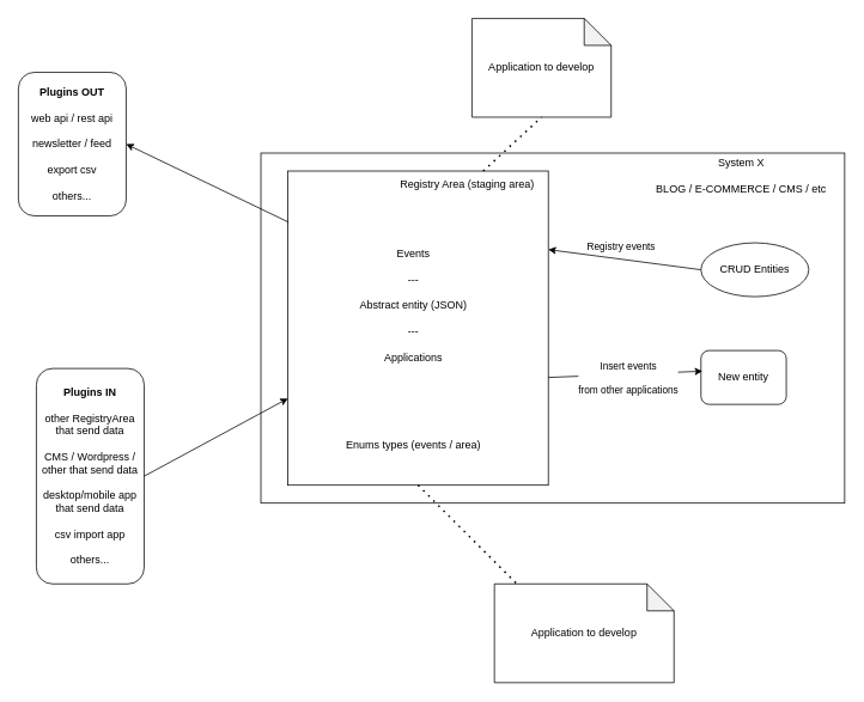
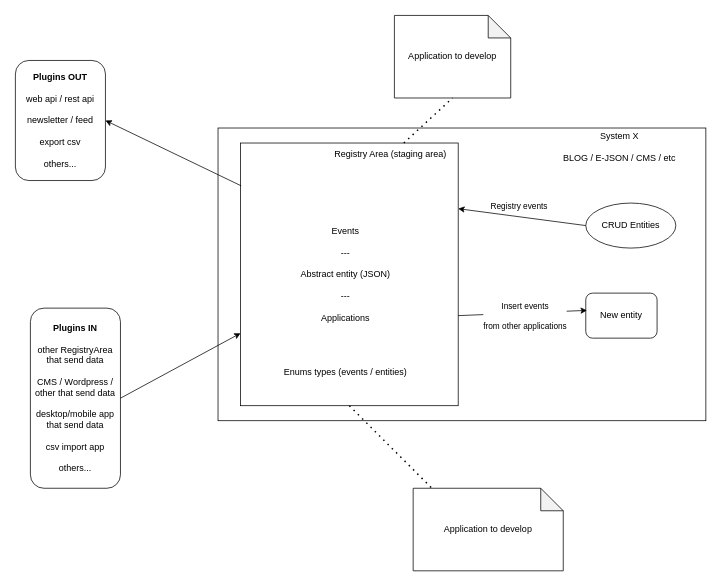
- <mxCell id="3" value="System X&lt;br&gt;&lt;br&gt;BLOG / E-COMMERCE / CMS / etc" style="text;html=1;strokeColor=none;fillColor=none;align=center;verticalAlign=middle;whiteSpace=wrap;rounded=0;" parent="1" vertex="1"><mxGeometry x="720" y="180" width="210" height="30" as="geometry" /></mxCell>
+ <mxCell id="3" value="System X&lt;br&gt;&lt;br&gt;BLOG / E-JSON / CMS / etc" style="text;html=1;strokeColor=none;fillColor=none;align=center;verticalAlign=middle;whiteSpace=wrap;rounded=0;" parent="1" vertex="1"><mxGeometry x="720" y="180" width="210" height="30" as="geometry" /></mxCell>
- <mxCell id="6" value="Events&lt;br&gt;&lt;br&gt;---&lt;br&gt;&lt;br&gt;Abstract entity (JSON)&lt;br&gt;&lt;br&gt;---&lt;br&gt;&lt;br&gt;Applications" style="text;html=1;strokeColor=none;fillColor=none;align=center;verticalAlign=middle;whiteSpace=wrap;rounded=0;" parent="1" vertex="1"><mxGeometry x="370" y="240" width="180" height="200" as="geometry" /></mxCell>
+ <mxCell id="6" value="Events&lt;br&gt;&lt;br&gt;---&lt;br&gt;&lt;br&gt;Abstract entity (JSON)&lt;br&gt;&lt;br&gt;---&lt;br&gt;&lt;br&gt;Applications" style="text;html=1;strokeColor=none;fillColor=none;align=center;verticalAlign=middle;whiteSpace=wrap;rounded=0;" parent="1" vertex="1"><mxGeometry x="370" y="265" width="180" height="200" as="geometry" /></mxCell>
- <mxCell id="7" value="Enums types (events / area)" style="text;html=1;strokeColor=none;fillColor=none;align=center;verticalAlign=middle;whiteSpace=wrap;rounded=0;" parent="1" vertex="1"><mxGeometry x="355" y="480" width="210" height="30" as="geometry" /></mxCell>
+ <mxCell id="7" value="Enums types (events / entities)" style="text;html=1;strokeColor=none;fillColor=none;align=center;verticalAlign=middle;whiteSpace=wrap;rounded=0;" parent="1" vertex="1"><mxGeometry x="355" y="480" width="210" height="30" as="geometry" /></mxCell>
